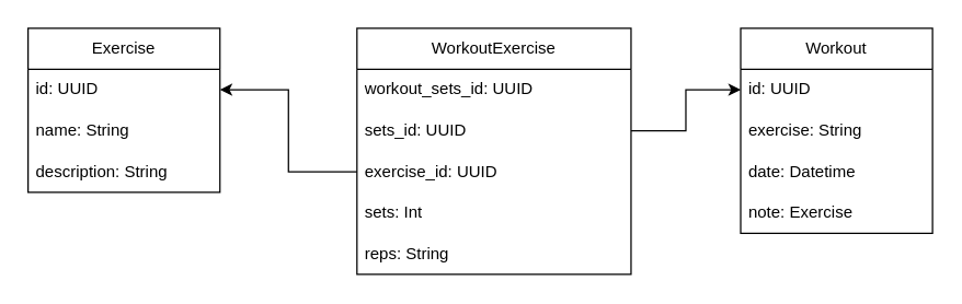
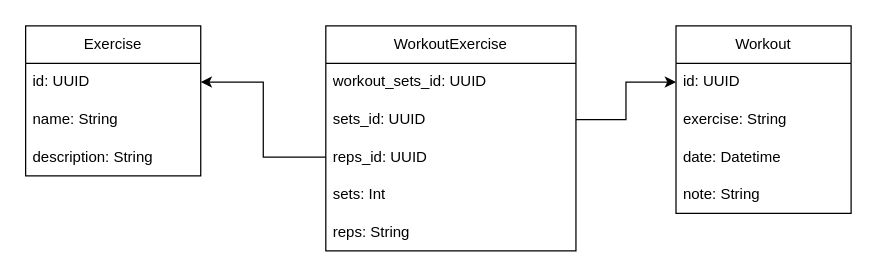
- <mxCell id="14" value="exercise_id: UUID" style="text;strokeColor=none;fillColor=none;align=left;verticalAlign=middle;spacingLeft=4;spacingRight=4;overflow=hidden;points=[[0,0.5],[1,0.5]];portConstraint=eastwest;rotatable=0;whiteSpace=wrap;html=1;" vertex="1" parent="11"><mxGeometry y="90" width="200" height="30" as="geometry" /></mxCell>
+ <mxCell id="14" value="reps_id: UUID" style="text;strokeColor=none;fillColor=none;align=left;verticalAlign=middle;spacingLeft=4;spacingRight=4;overflow=hidden;points=[[0,0.5],[1,0.5]];portConstraint=eastwest;rotatable=0;whiteSpace=wrap;html=1;" vertex="1" parent="11"><mxGeometry y="90" width="200" height="30" as="geometry" /></mxCell>
- <mxCell id="10" value="note: Exercise" style="text;strokeColor=none;fillColor=none;align=left;verticalAlign=middle;spacingLeft=4;spacingRight=4;overflow=hidden;points=[[0,0.5],[1,0.5]];portConstraint=eastwest;rotatable=0;whiteSpace=wrap;html=1;" vertex="1" parent="6"><mxGeometry y="120" width="140" height="30" as="geometry" /></mxCell>
+ <mxCell id="10" value="note: String" style="text;strokeColor=none;fillColor=none;align=left;verticalAlign=middle;spacingLeft=4;spacingRight=4;overflow=hidden;points=[[0,0.5],[1,0.5]];portConstraint=eastwest;rotatable=0;whiteSpace=wrap;html=1;" vertex="1" parent="6"><mxGeometry y="120" width="140" height="30" as="geometry" /></mxCell>
